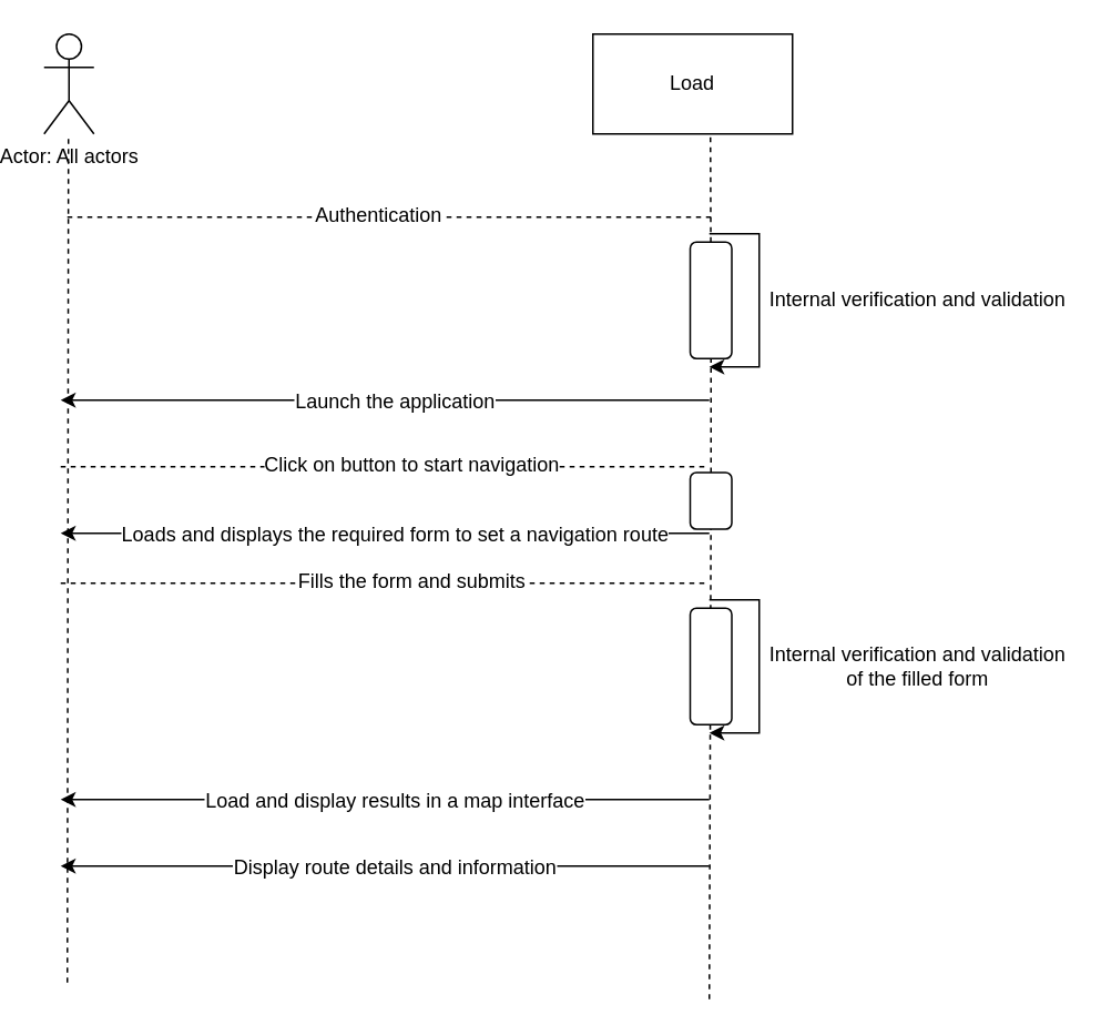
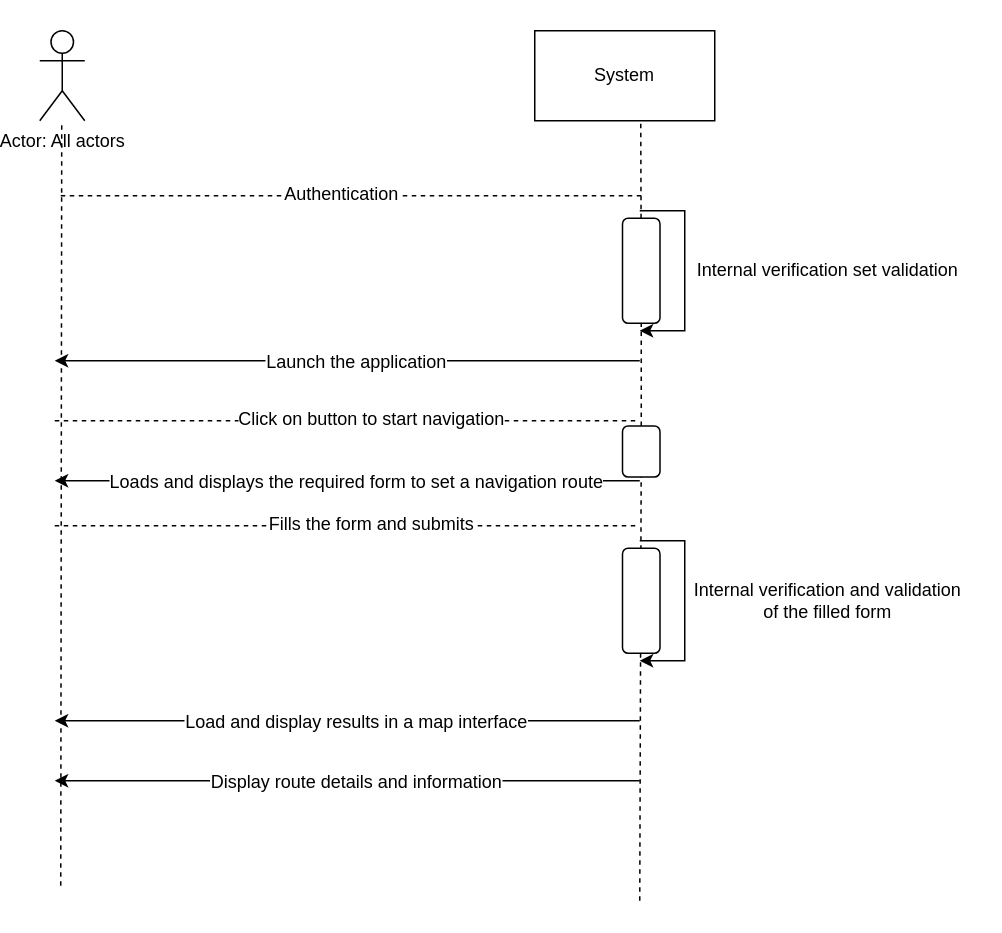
- <mxCell id="4" value="Load" style="rounded=0;whiteSpace=wrap;html=1;" parent="1" vertex="1"><mxGeometry x="350" y="20" width="120" height="60" as="geometry" /></mxCell>
+ <mxCell id="4" value="System" style="rounded=0;whiteSpace=wrap;html=1;" parent="1" vertex="1"><mxGeometry x="350" y="20" width="120" height="60" as="geometry" /></mxCell>
- <mxCell id="11" value="Internal verification and validation" style="text;html=1;align=center;verticalAlign=middle;resizable=0;points=[];autosize=1;strokeColor=none;fillColor=none;fontSize=12;" parent="1" vertex="1"><mxGeometry x="450" y="169.5" width="190" height="20" as="geometry" /></mxCell>
+ <mxCell id="11" value="Internal verification set validation" style="text;html=1;align=center;verticalAlign=middle;resizable=0;points=[];autosize=1;strokeColor=none;fillColor=none;fontSize=12;" parent="1" vertex="1"><mxGeometry x="450" y="169.5" width="190" height="20" as="geometry" /></mxCell>
